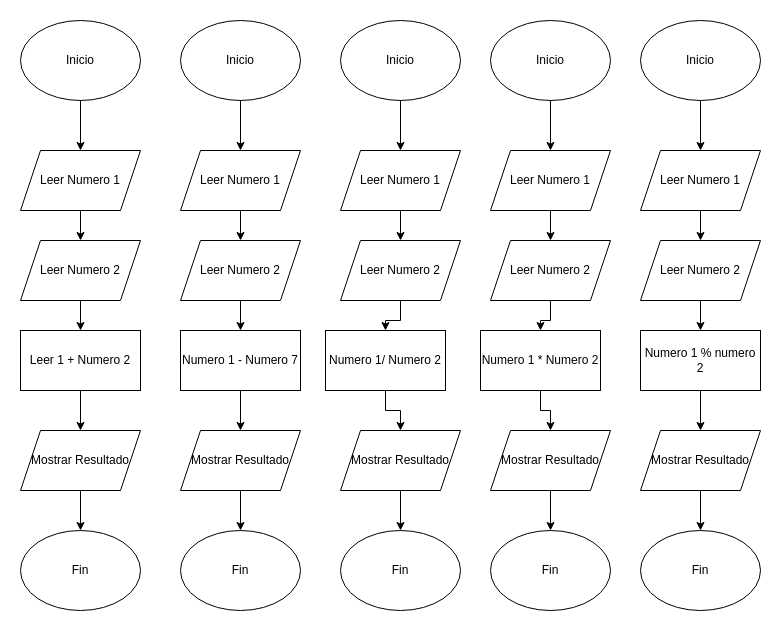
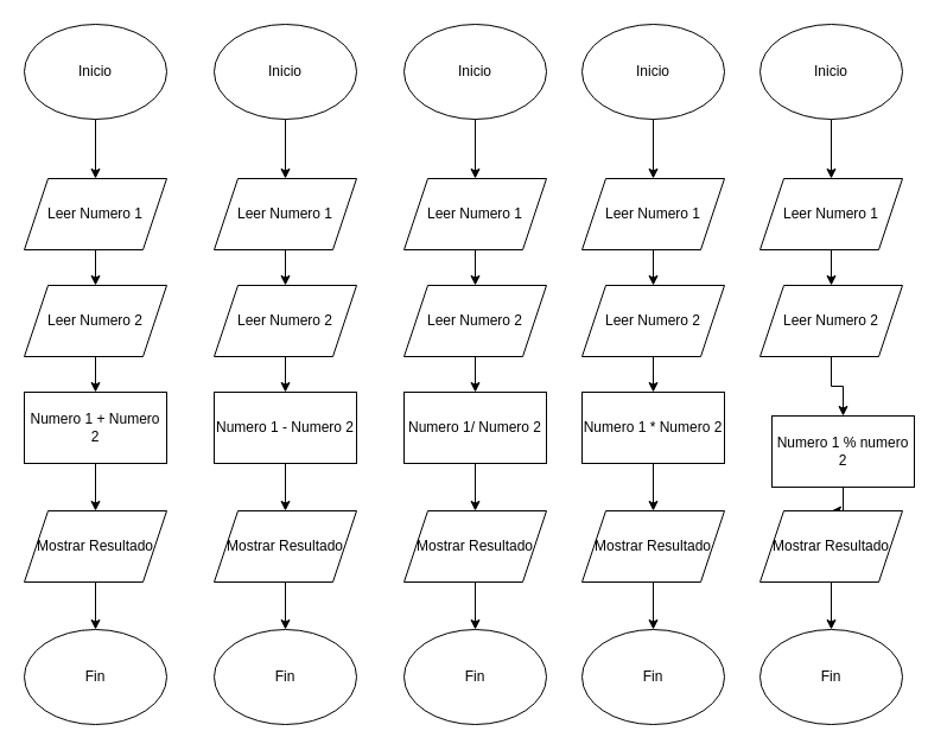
- <mxCell id="9" value="Leer 1 + Numero 2" style="whiteSpace=wrap;html=1;" vertex="1" parent="1"><mxGeometry x="20" y="330" width="120" height="60" as="geometry" /></mxCell>
+ <mxCell id="9" value="Numero 1 + Numero 2" style="whiteSpace=wrap;html=1;" vertex="1" parent="1"><mxGeometry x="20" y="330" width="120" height="60" as="geometry" /></mxCell>
- <mxCell id="20" value="Numero 1 - Numero 7" style="whiteSpace=wrap;html=1;" vertex="1" parent="1"><mxGeometry x="180" y="330" width="120" height="60" as="geometry" /></mxCell>
+ <mxCell id="20" value="Numero 1 - Numero 2" style="whiteSpace=wrap;html=1;" vertex="1" parent="1"><mxGeometry x="180" y="330" width="120" height="60" as="geometry" /></mxCell>
- <mxCell id="31" value="Numero 1/ Numero 2" style="whiteSpace=wrap;html=1;" vertex="1" parent="1"><mxGeometry x="325" y="330" width="120" height="60" as="geometry" /></mxCell>
+ <mxCell id="31" value="Numero 1/ Numero 2" style="whiteSpace=wrap;html=1;" vertex="1" parent="1"><mxGeometry x="340" y="330" width="120" height="60" as="geometry" /></mxCell>
- <mxCell id="42" value="Numero 1 * Numero 2" style="whiteSpace=wrap;html=1;" vertex="1" parent="1"><mxGeometry x="480" y="330" width="120" height="60" as="geometry" /></mxCell>
+ <mxCell id="42" value="Numero 1 * Numero 2" style="whiteSpace=wrap;html=1;" vertex="1" parent="1"><mxGeometry x="490" y="330" width="120" height="60" as="geometry" /></mxCell>
- <mxCell id="53" value="Numero 1 % numero 2" style="whiteSpace=wrap;html=1;" vertex="1" parent="1"><mxGeometry x="640" y="330" width="120" height="60" as="geometry" /></mxCell>
+ <mxCell id="53" value="Numero 1 % numero 2" style="whiteSpace=wrap;html=1;" vertex="1" parent="1"><mxGeometry x="650" y="350" width="120" height="60" as="geometry" /></mxCell>
